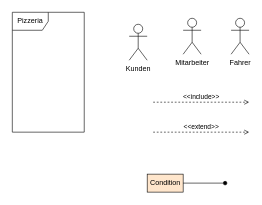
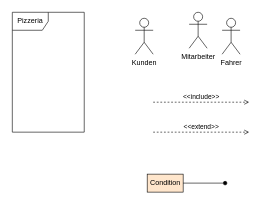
- <mxCell id="4" value="Mitarbeiter" style="shape=umlActor;verticalLabelPosition=bottom;verticalAlign=top;html=1;" vertex="1" parent="1"><mxGeometry x="305" y="30" width="30" height="60" as="geometry" /></mxCell>
+ <mxCell id="4" value="Mitarbeiter" style="shape=umlActor;verticalLabelPosition=bottom;verticalAlign=top;html=1;" vertex="1" parent="1"><mxGeometry x="315" y="20" width="30" height="60" as="geometry" /></mxCell>
- <mxCell id="5" value="Fahrer" style="shape=umlActor;verticalLabelPosition=bottom;verticalAlign=top;html=1;" vertex="1" parent="1"><mxGeometry x="385" y="30" width="30" height="60" as="geometry" /></mxCell>
+ <mxCell id="5" value="Fahrer" style="shape=umlActor;verticalLabelPosition=bottom;verticalAlign=top;html=1;" vertex="1" parent="1"><mxGeometry x="370" y="30" width="30" height="60" as="geometry" /></mxCell>
- <mxCell id="3" value="Kunden" style="shape=umlActor;verticalLabelPosition=bottom;verticalAlign=top;html=1;" vertex="1" parent="1"><mxGeometry x="215" y="40" width="30" height="60" as="geometry" /></mxCell>
+ <mxCell id="3" value="Kunden" style="shape=umlActor;verticalLabelPosition=bottom;verticalAlign=top;html=1;" vertex="1" parent="1"><mxGeometry x="225" y="30" width="30" height="60" as="geometry" /></mxCell>
